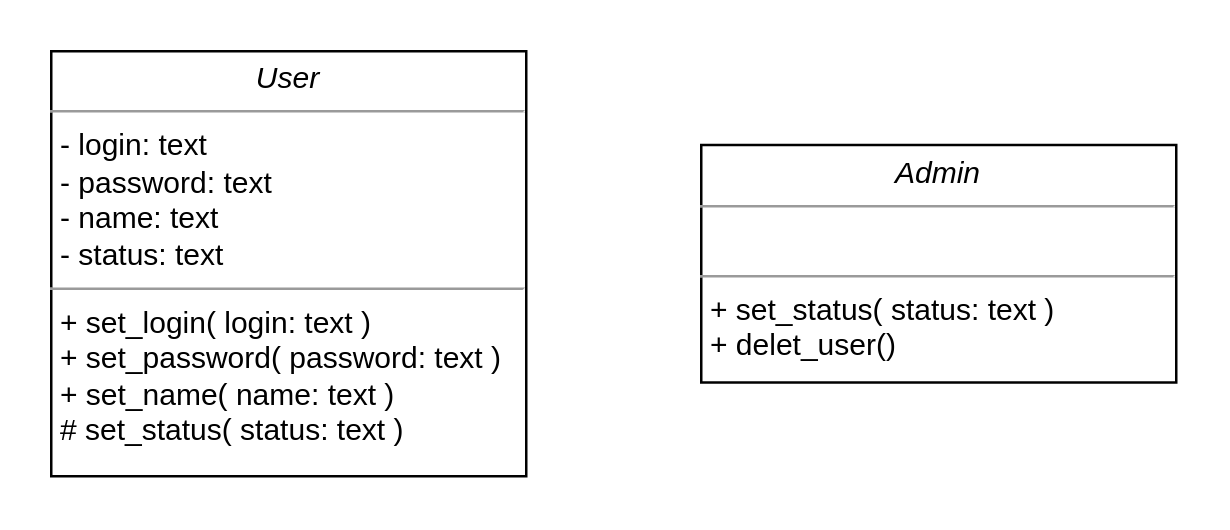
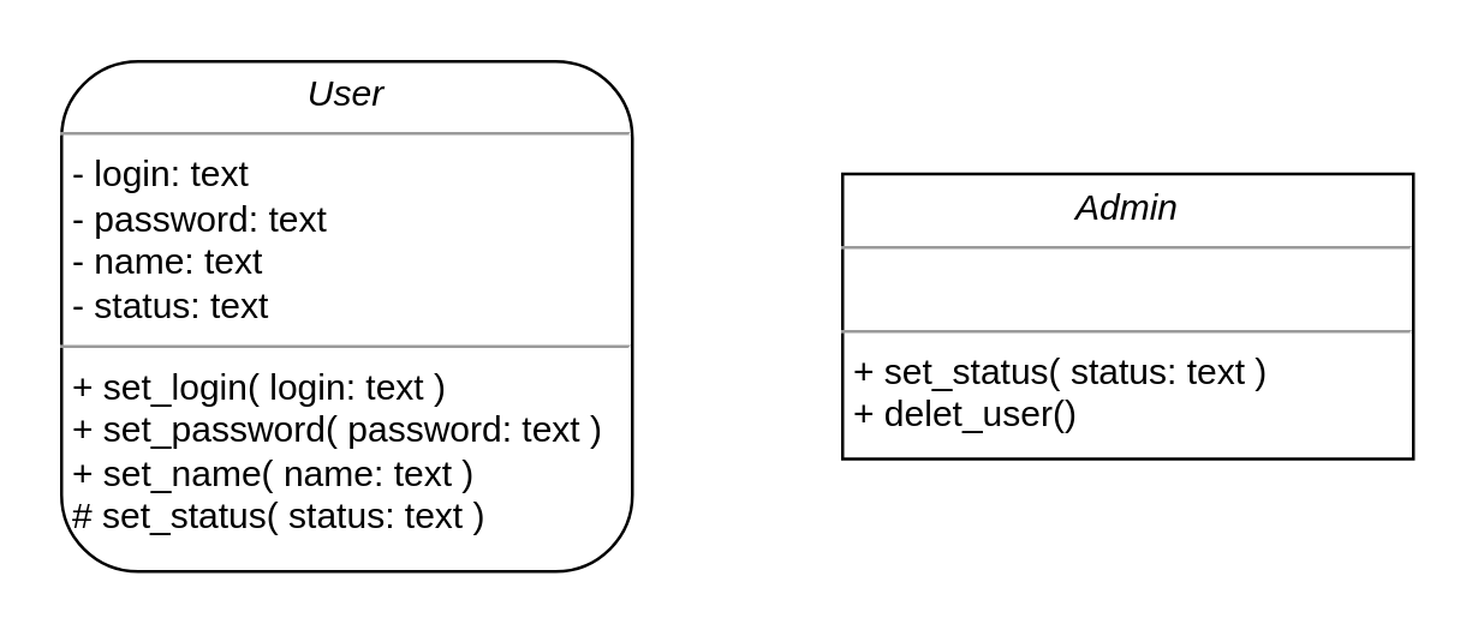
- <mxCell id="2" value="&lt;p style=&quot;margin: 0px ; margin-top: 4px ; text-align: center&quot;&gt;&lt;i&gt;User&lt;/i&gt;&lt;/p&gt;&lt;hr size=&quot;1&quot;&gt;&lt;p style=&quot;margin: 0px ; margin-left: 4px&quot;&gt;- login: text&lt;br&gt;- password: text&lt;/p&gt;&lt;p style=&quot;margin: 0px ; margin-left: 4px&quot;&gt;- name: text&lt;/p&gt;&lt;p style=&quot;margin: 0px ; margin-left: 4px&quot;&gt;- status: text&lt;/p&gt;&lt;hr size=&quot;1&quot;&gt;&lt;p style=&quot;margin: 0px ; margin-left: 4px&quot;&gt;+ set_login( login: text )&lt;/p&gt;&lt;p style=&quot;margin: 0px ; margin-left: 4px&quot;&gt;+ set_password( password: text )&lt;/p&gt;&lt;p style=&quot;margin: 0px ; margin-left: 4px&quot;&gt;+ set_name( name: text )&lt;/p&gt;&lt;p style=&quot;margin: 0px ; margin-left: 4px&quot;&gt;# set_status( status: text )&lt;/p&gt;" style="verticalAlign=top;align=left;overflow=fill;fontSize=12;fontFamily=Helvetica;html=1;rounded=0;shadow=0;comic=0;labelBackgroundColor=none;strokeWidth=1" parent="1" vertex="1"><mxGeometry x="20" y="20" width="190" height="170" as="geometry" /></mxCell>
+ <mxCell id="2" value="&lt;p style=&quot;margin: 0px ; margin-top: 4px ; text-align: center&quot;&gt;&lt;i&gt;User&lt;/i&gt;&lt;/p&gt;&lt;hr size=&quot;1&quot;&gt;&lt;p style=&quot;margin: 0px ; margin-left: 4px&quot;&gt;- login: text&lt;br&gt;- password: text&lt;/p&gt;&lt;p style=&quot;margin: 0px ; margin-left: 4px&quot;&gt;- name: text&lt;/p&gt;&lt;p style=&quot;margin: 0px ; margin-left: 4px&quot;&gt;- status: text&lt;/p&gt;&lt;hr size=&quot;1&quot;&gt;&lt;p style=&quot;margin: 0px ; margin-left: 4px&quot;&gt;+ set_login( login: text )&lt;/p&gt;&lt;p style=&quot;margin: 0px ; margin-left: 4px&quot;&gt;+ set_password( password: text )&lt;/p&gt;&lt;p style=&quot;margin: 0px ; margin-left: 4px&quot;&gt;+ set_name( name: text )&lt;/p&gt;&lt;p style=&quot;margin: 0px ; margin-left: 4px&quot;&gt;# set_status( status: text )&lt;/p&gt;" style="verticalAlign=top;align=left;overflow=fill;fontSize=12;fontFamily=Helvetica;html=1;shadow=0;comic=0;labelBackgroundColor=none;strokeWidth=1;rounded=1;" parent="1" vertex="1"><mxGeometry x="20" y="20" width="190" height="170" as="geometry" /></mxCell>
